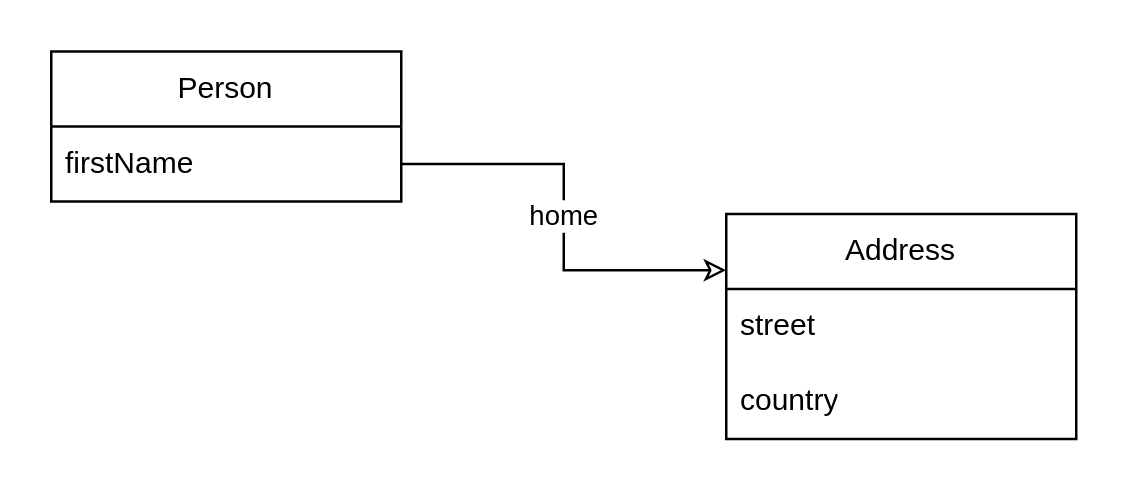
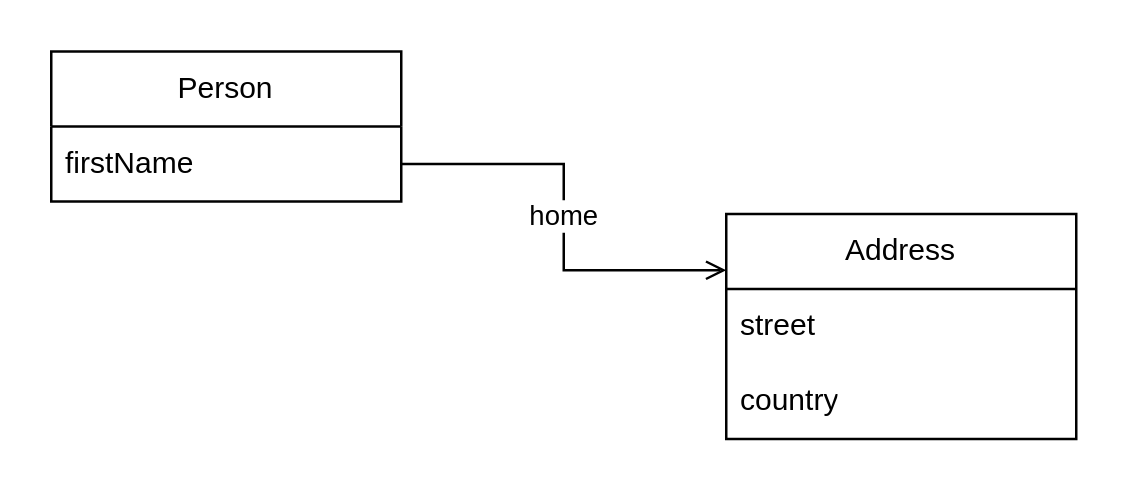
- <mxCell id="7" value="home" style="edgeStyle=orthogonalEdgeStyle;rounded=0;orthogonalLoop=1;jettySize=auto;html=1;entryX=0;entryY=0.25;entryDx=0;entryDy=0;endArrow=classic;endFill=0;" parent="1" source="6" target="2" edge="1"><mxGeometry relative="1" as="geometry" /></mxCell>
+ <mxCell id="7" value="home" style="edgeStyle=orthogonalEdgeStyle;rounded=0;orthogonalLoop=1;jettySize=auto;html=1;entryX=0;entryY=0.25;entryDx=0;entryDy=0;endArrow=open;endFill=0;" parent="1" source="6" target="2" edge="1"><mxGeometry relative="1" as="geometry" /></mxCell>
